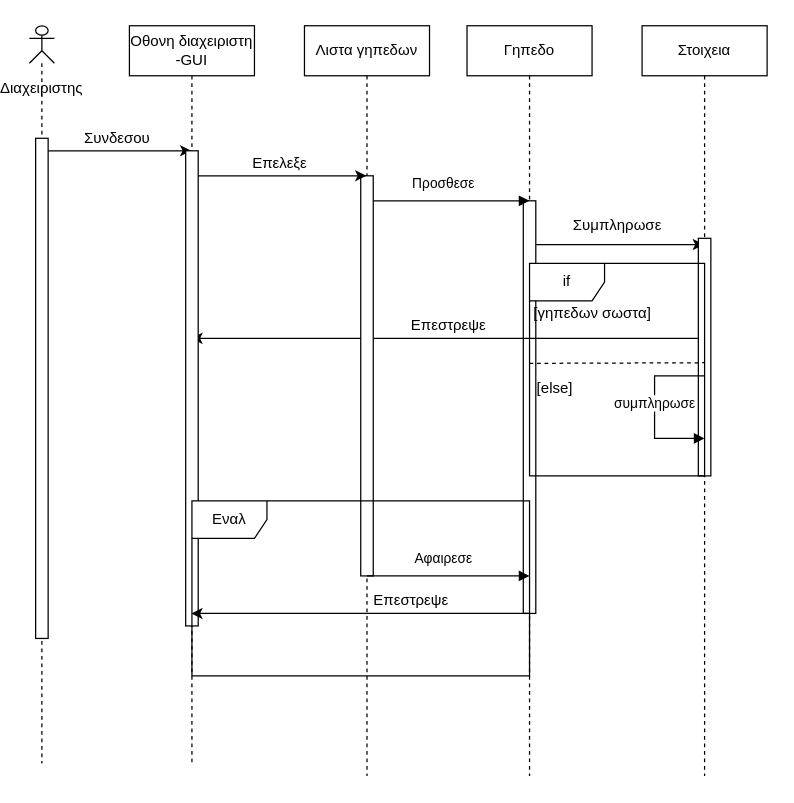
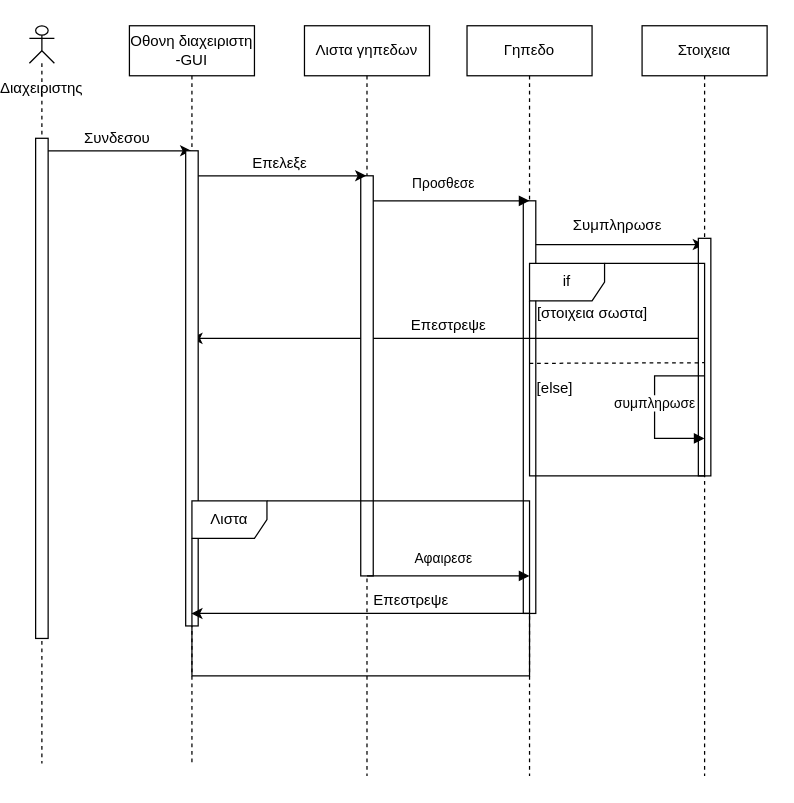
- <mxCell id="22" value="[γηπεδων σωστα]" style="text;html=1;align=center;verticalAlign=middle;resizable=0;points=[];autosize=1;strokeColor=none;fillColor=none;" vertex="1" parent="1"><mxGeometry x="420" y="240" width="100" height="20" as="geometry" /></mxCell>
+ <mxCell id="22" value="[στοιχεια σωστα]" style="text;html=1;align=center;verticalAlign=middle;resizable=0;points=[];autosize=1;strokeColor=none;fillColor=none;" vertex="1" parent="1"><mxGeometry x="420" y="240" width="100" height="20" as="geometry" /></mxCell>
- <mxCell id="18" value="Εναλ" style="shape=umlFrame;whiteSpace=wrap;html=1;" vertex="1" parent="1"><mxGeometry x="150" y="400" width="270" height="140" as="geometry" /></mxCell>
+ <mxCell id="18" value="Λιστα" style="shape=umlFrame;whiteSpace=wrap;html=1;" vertex="1" parent="1"><mxGeometry x="150" y="400" width="270" height="140" as="geometry" /></mxCell>
